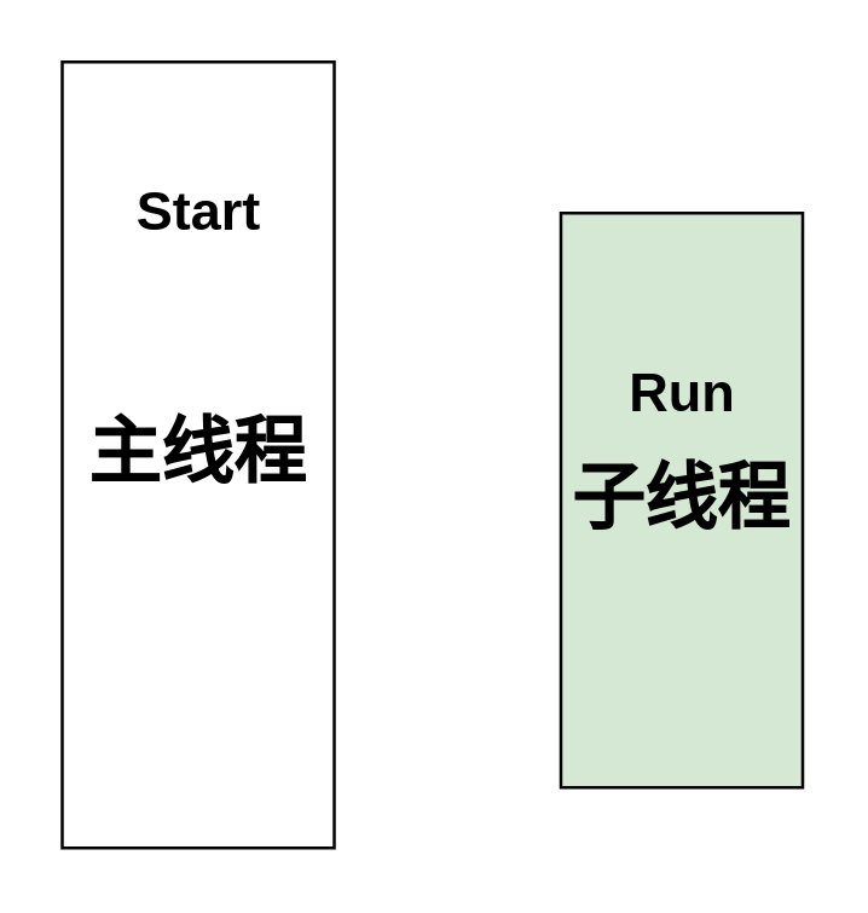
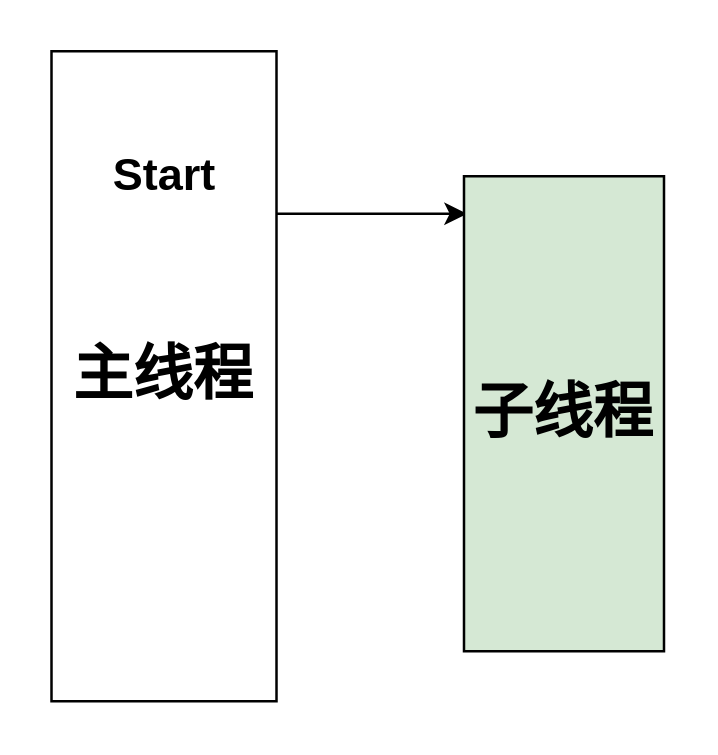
+ <mxCell id="2" style="edgeStyle=orthogonalEdgeStyle;rounded=0;orthogonalLoop=1;jettySize=auto;html=1;exitX=1;exitY=0.25;exitDx=0;exitDy=0;entryX=0.015;entryY=0.079;entryDx=0;entryDy=0;entryPerimeter=0;" edge="1" parent="1" source="3" target="4"><mxGeometry relative="1" as="geometry" /></mxCell>
- <mxCell id="6" value="&lt;font style=&quot;font-size: 18px&quot;&gt;&lt;b&gt;Run&lt;/b&gt;&lt;/font&gt;" style="text;html=1;align=center;verticalAlign=middle;resizable=0;points=[];autosize=1;strokeColor=none;fillColor=none;" vertex="1" parent="1"><mxGeometry x="200" y="120" width="50" height="20" as="geometry" /></mxCell>
